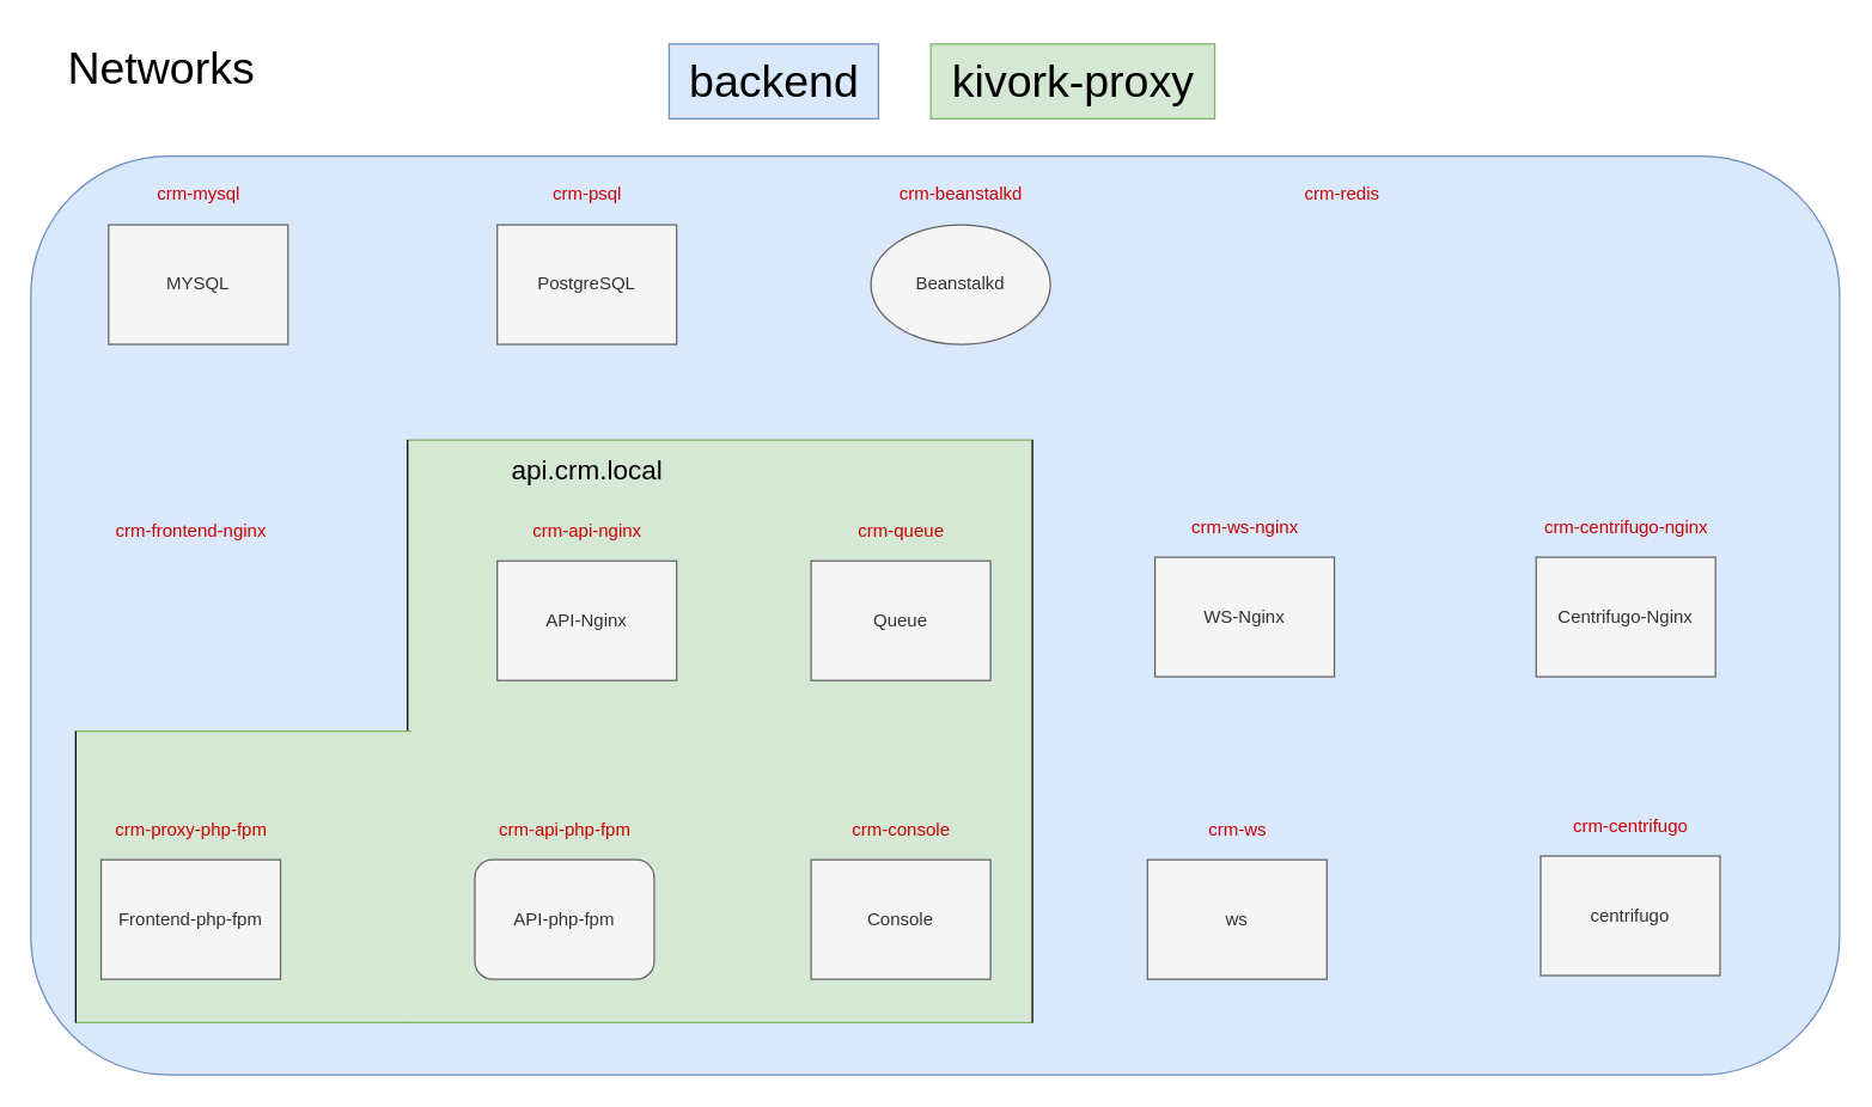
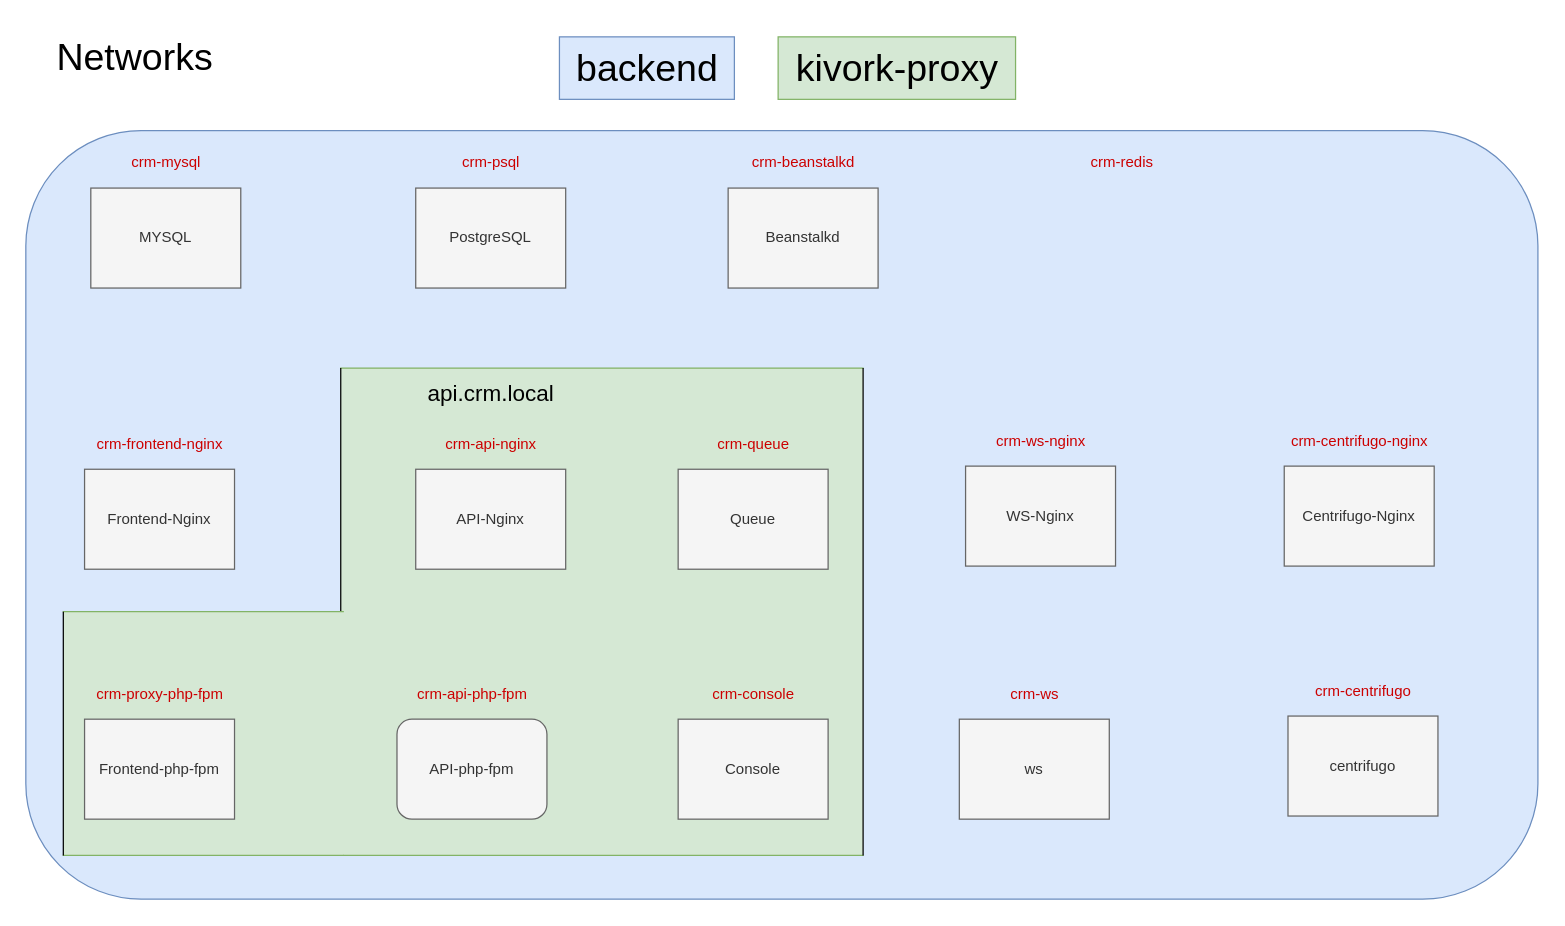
- <mxCell id="7" value="Beanstalkd" style="ellipse;whiteSpace=wrap;html=1;fillColor=#f5f5f5;fontColor=#333333;strokeColor=#666666;" parent="1" vertex="1"><mxGeometry x="582" y="150" width="120" height="80" as="geometry" /></mxCell>
+ <mxCell id="7" value="Beanstalkd" style="rounded=0;whiteSpace=wrap;html=1;fillColor=#f5f5f5;fontColor=#333333;strokeColor=#666666;" parent="1" vertex="1"><mxGeometry x="582" y="150" width="120" height="80" as="geometry" /></mxCell>
+ <mxCell id="11" value="Frontend-Nginx" style="rounded=0;whiteSpace=wrap;html=1;fillColor=#f5f5f5;fontColor=#333333;strokeColor=#666666;" parent="1" vertex="1"><mxGeometry x="67" y="375" width="120" height="80" as="geometry" /></mxCell>
